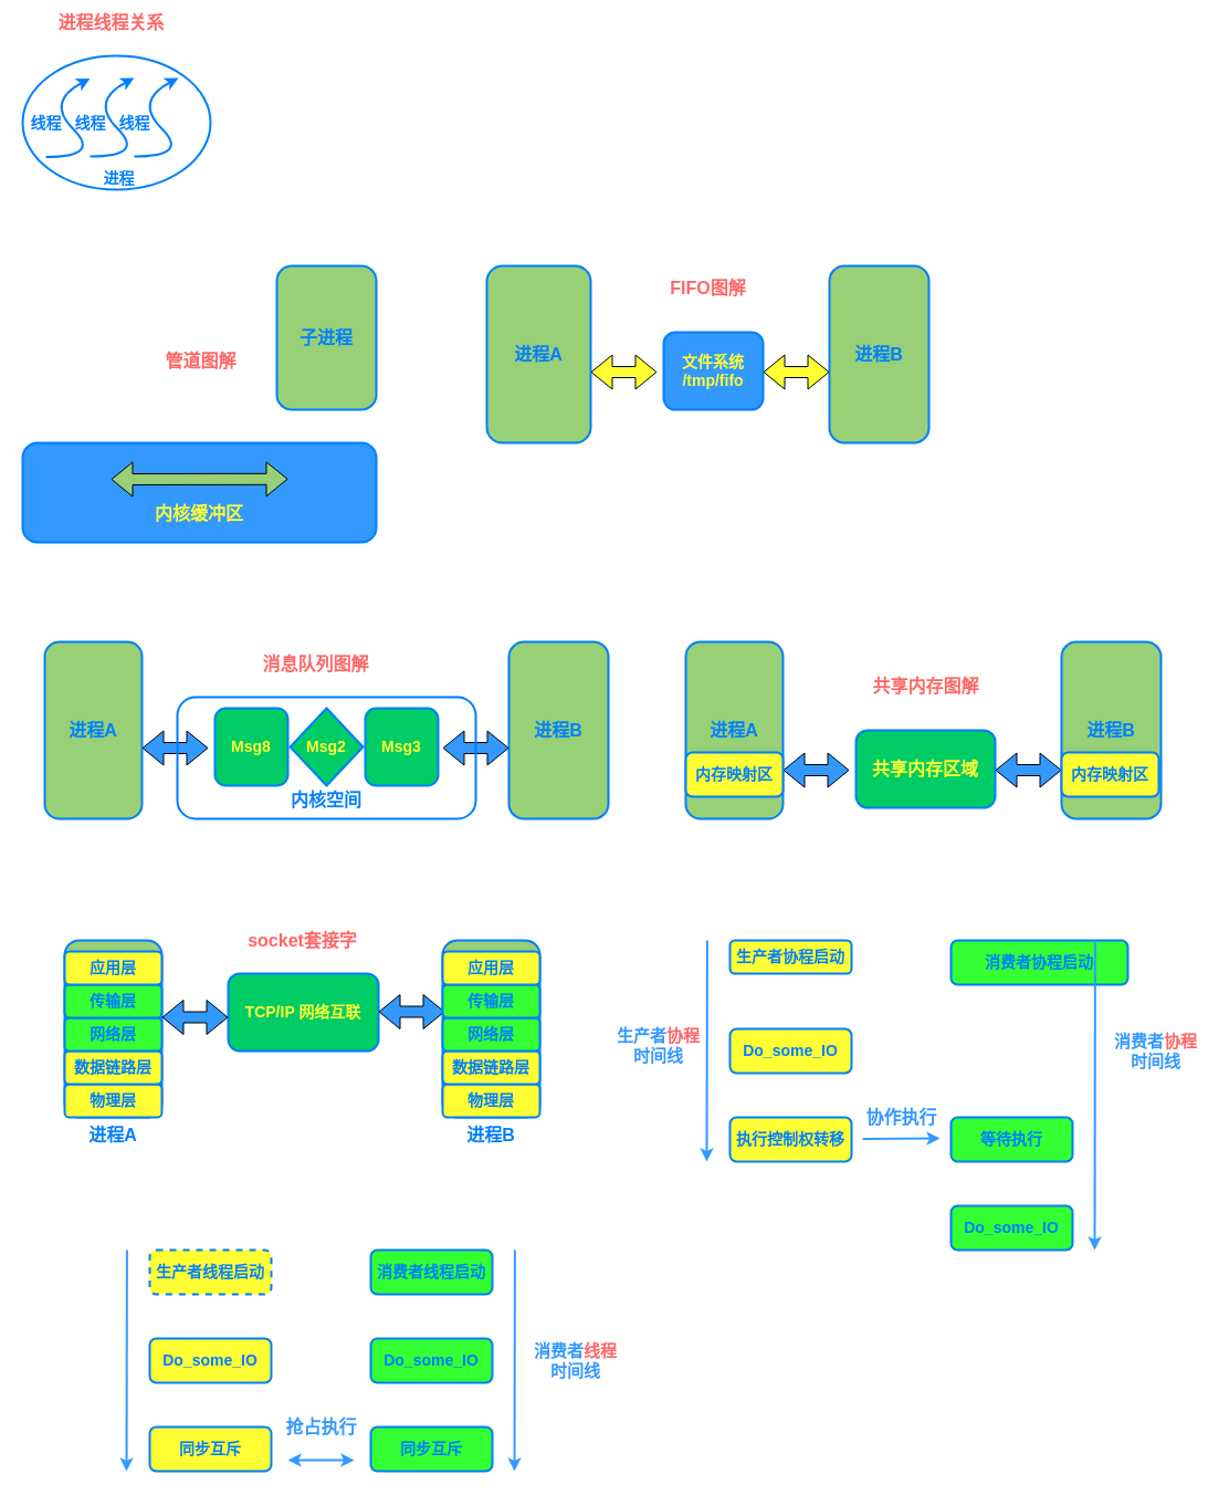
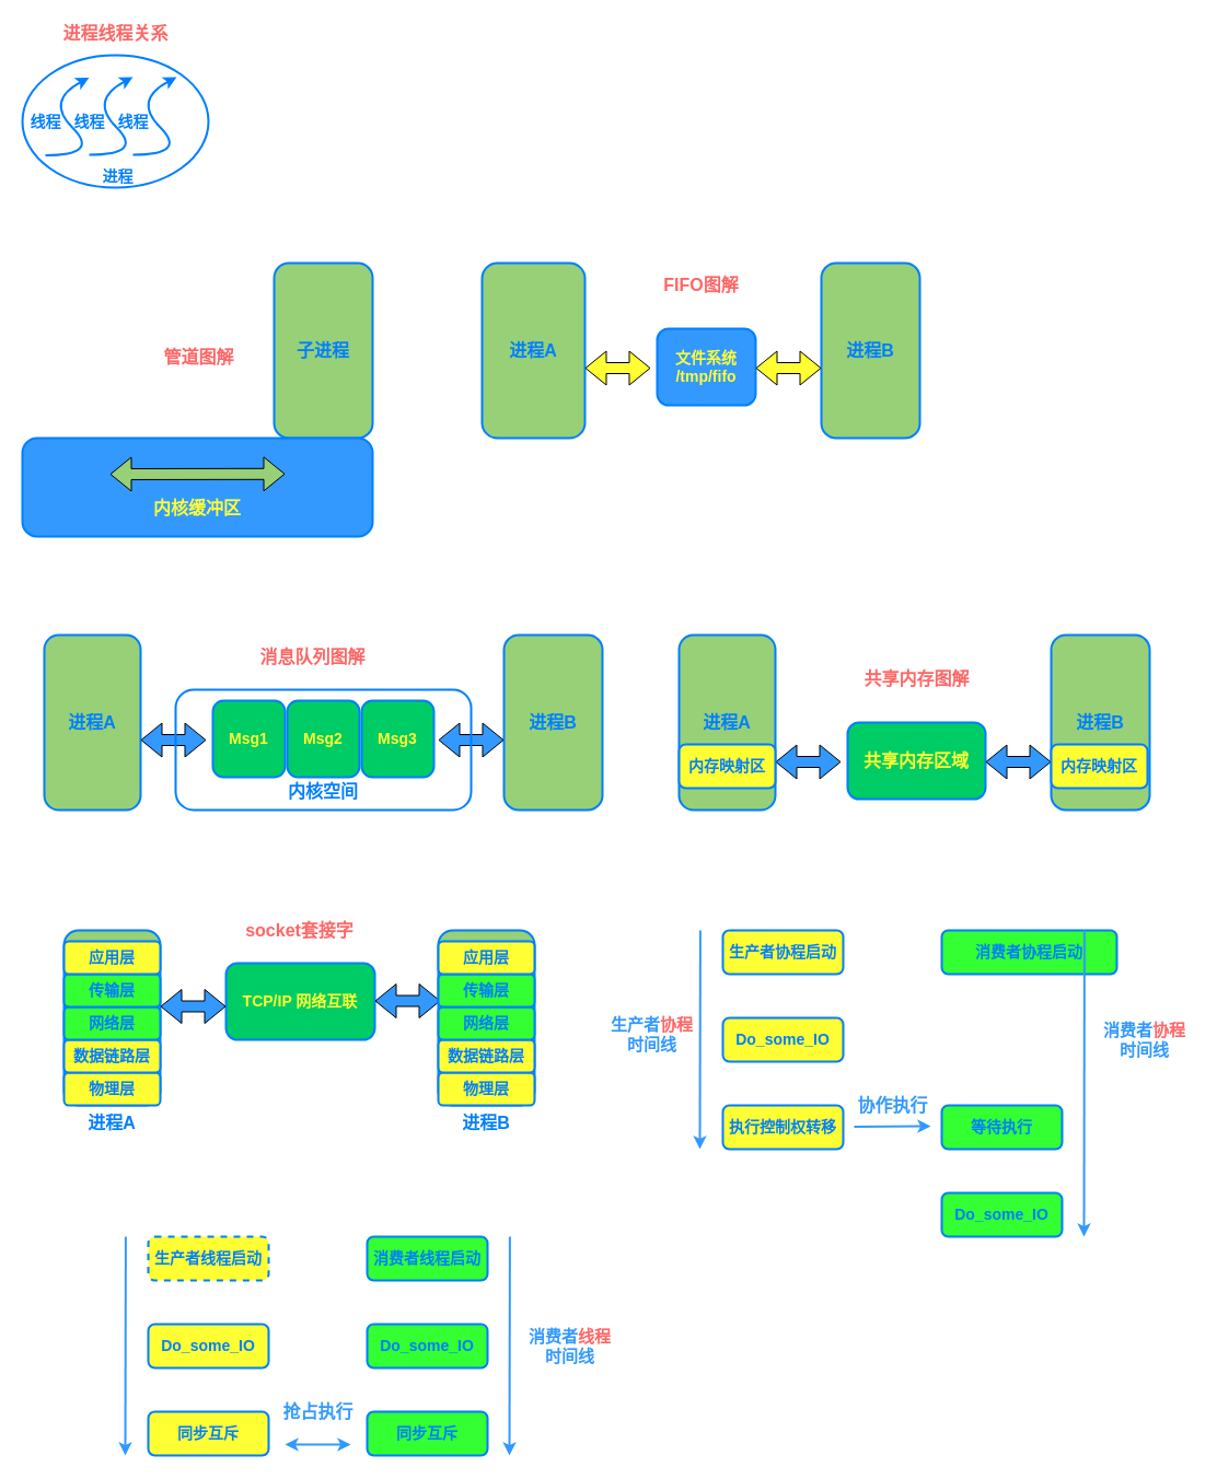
- <mxCell id="44" value="&lt;font color=&quot;#ff6666&quot;&gt;&lt;span style=&quot;font-size: 16px&quot;&gt;&lt;b&gt;进程线程关系&lt;/b&gt;&lt;/span&gt;&lt;/font&gt;" style="text;html=1;align=center;verticalAlign=middle;resizable=0;points=[];autosize=1;" vertex="1" parent="1"><mxGeometry x="45" y="10" width="110" height="20" as="geometry" /></mxCell>
+ <mxCell id="44" value="&lt;font color=&quot;#ff6666&quot;&gt;&lt;span style=&quot;font-size: 16px&quot;&gt;&lt;b&gt;进程线程关系&lt;/b&gt;&lt;/span&gt;&lt;/font&gt;" style="text;html=1;align=center;verticalAlign=middle;resizable=0;points=[];autosize=1;" vertex="1" parent="1"><mxGeometry x="50" y="20" width="110" height="20" as="geometry" /></mxCell>
- <mxCell id="9" value="&lt;font color=&quot;#007fff&quot;&gt;&lt;span style=&quot;font-size: 16px&quot;&gt;&lt;b&gt;子进程&lt;/b&gt;&lt;/span&gt;&lt;/font&gt;" style="rounded=1;whiteSpace=wrap;html=1;strokeColor=#007FFF;strokeWidth=2;fillColor=#97D077;" vertex="1" parent="1"><mxGeometry x="250" y="240" width="90" height="130" as="geometry" /></mxCell>
+ <mxCell id="9" value="&lt;font color=&quot;#007fff&quot;&gt;&lt;span style=&quot;font-size: 16px&quot;&gt;&lt;b&gt;子进程&lt;/b&gt;&lt;/span&gt;&lt;/font&gt;" style="rounded=1;whiteSpace=wrap;html=1;strokeColor=#007FFF;strokeWidth=2;fillColor=#97D077;" vertex="1" parent="1"><mxGeometry x="250" y="240" width="90" height="160" as="geometry" /></mxCell>
- <mxCell id="21" value="&lt;font color=&quot;#ffff33&quot; style=&quot;font-size: 14px&quot;&gt;&lt;b&gt;Msg8&lt;br&gt;&lt;/b&gt;&lt;/font&gt;" style="rounded=1;whiteSpace=wrap;html=1;strokeColor=#007FFF;strokeWidth=2;fillColor=#00CC66;" vertex="1" parent="1"><mxGeometry x="194" y="640" width="66" height="70" as="geometry" /></mxCell>
+ <mxCell id="21" value="&lt;font color=&quot;#ffff33&quot; style=&quot;font-size: 14px&quot;&gt;&lt;b&gt;Msg1&lt;br&gt;&lt;/b&gt;&lt;/font&gt;" style="rounded=1;whiteSpace=wrap;html=1;strokeColor=#007FFF;strokeWidth=2;fillColor=#00CC66;" vertex="1" parent="1"><mxGeometry x="194" y="640" width="66" height="70" as="geometry" /></mxCell>
- <mxCell id="25" value="&lt;font color=&quot;#ffff33&quot; style=&quot;font-size: 14px&quot;&gt;&lt;b&gt;Msg2&lt;br&gt;&lt;/b&gt;&lt;/font&gt;" style="rhombus;whiteSpace=wrap;html=1;strokeColor=#007FFF;strokeWidth=2;fillColor=#00CC66;" vertex="1" parent="1"><mxGeometry x="262" y="640" width="66" height="70" as="geometry" /></mxCell>
+ <mxCell id="25" value="&lt;font color=&quot;#ffff33&quot; style=&quot;font-size: 14px&quot;&gt;&lt;b&gt;Msg2&lt;br&gt;&lt;/b&gt;&lt;/font&gt;" style="rounded=1;whiteSpace=wrap;html=1;strokeColor=#007FFF;strokeWidth=2;fillColor=#00CC66;" vertex="1" parent="1"><mxGeometry x="262" y="640" width="66" height="70" as="geometry" /></mxCell>
- <mxCell id="54" value="&lt;font color=&quot;#007fff&quot;&gt;&lt;span style=&quot;font-size: 14px&quot;&gt;&lt;b&gt;生产者协程启动&lt;/b&gt;&lt;/span&gt;&lt;/font&gt;" style="rounded=1;whiteSpace=wrap;html=1;strokeColor=#007FFF;strokeWidth=2;fillColor=#FFFF33;" vertex="1" parent="1"><mxGeometry x="660" y="850" width="110" height="30" as="geometry" /></mxCell>
+ <mxCell id="54" value="&lt;font color=&quot;#007fff&quot;&gt;&lt;span style=&quot;font-size: 14px&quot;&gt;&lt;b&gt;生产者协程启动&lt;/b&gt;&lt;/span&gt;&lt;/font&gt;" style="rounded=1;whiteSpace=wrap;html=1;strokeColor=#007FFF;strokeWidth=2;fillColor=#FFFF33;" vertex="1" parent="1"><mxGeometry x="660" y="850" width="110" height="40" as="geometry" /></mxCell>
